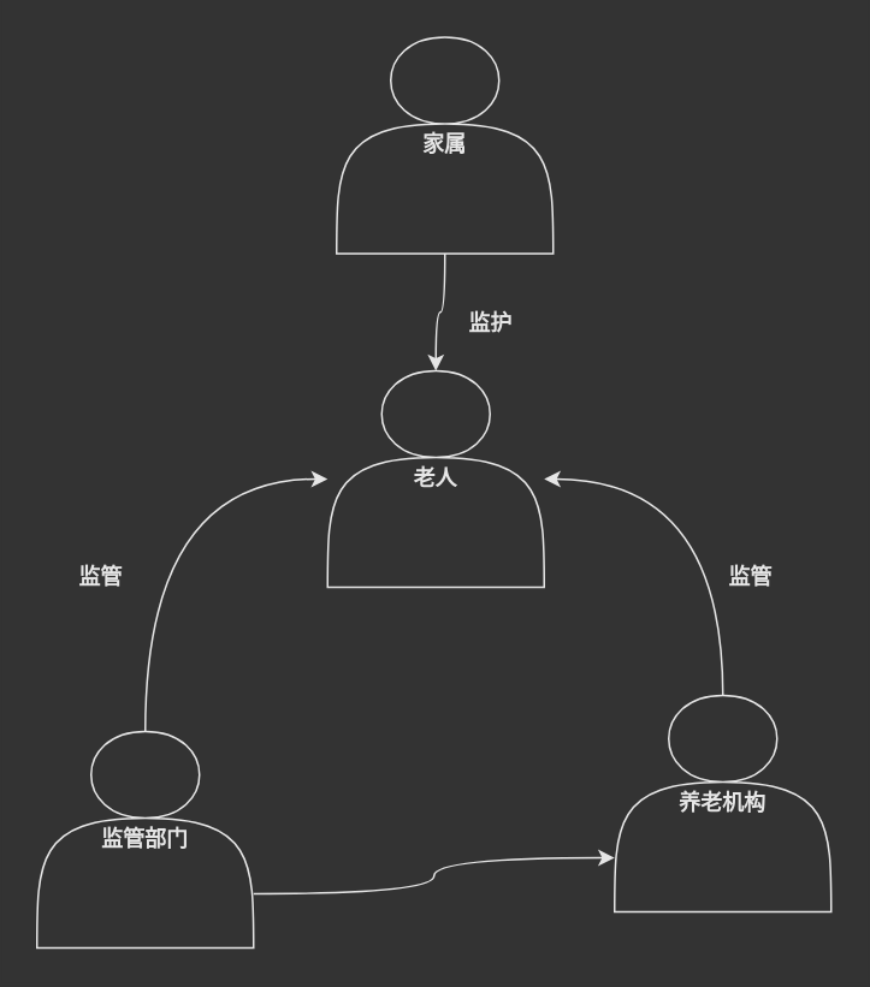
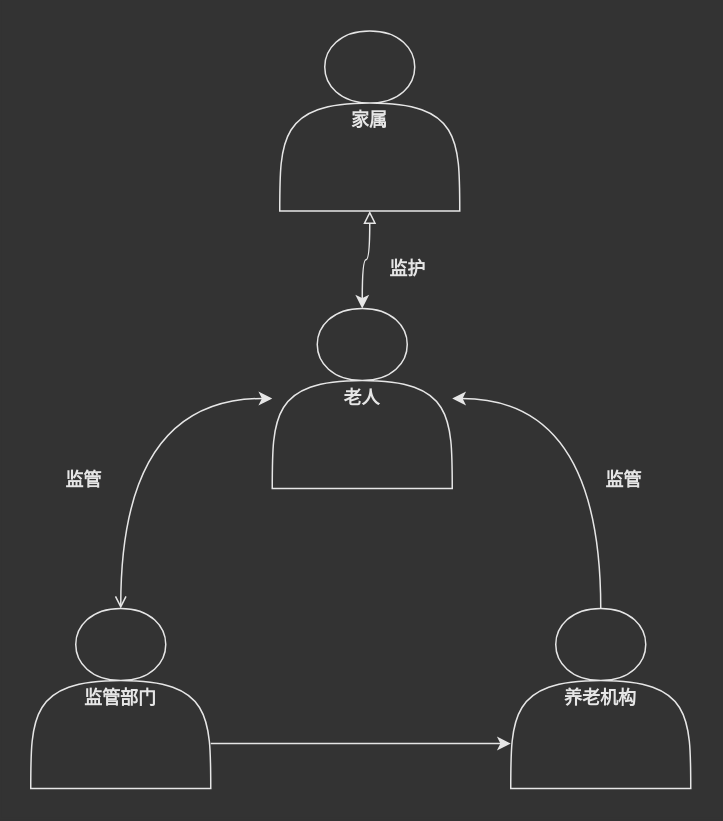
- <mxCell id="4" value="" style="edgeStyle=orthogonalEdgeStyle;curved=1;rounded=0;orthogonalLoop=1;jettySize=auto;html=1;strokeColor=#E6E6E6;startArrow=classic;startFill=1;endArrow=none;endFill=0;" parent="1" source="5" target="9" edge="1"><mxGeometry relative="1" as="geometry" /></mxCell>
+ <mxCell id="4" value="" style="edgeStyle=orthogonalEdgeStyle;curved=1;rounded=0;orthogonalLoop=1;jettySize=auto;html=1;strokeColor=#E6E6E6;startArrow=classic;startFill=1;endArrow=block;endFill=0;" parent="1" source="5" target="9" edge="1"><mxGeometry relative="1" as="geometry" /></mxCell>
- <mxCell id="3" value="" style="edgeStyle=orthogonalEdgeStyle;rounded=0;orthogonalLoop=1;jettySize=auto;html=1;fontColor=#E6E6E6;strokeColor=#E6E6E6;curved=1;startArrow=classic;startFill=1;endArrow=none;endFill=0;" parent="1" source="5" target="8" edge="1"><mxGeometry relative="1" as="geometry" /></mxCell>
+ <mxCell id="3" value="" style="edgeStyle=orthogonalEdgeStyle;rounded=0;orthogonalLoop=1;jettySize=auto;html=1;fontColor=#E6E6E6;strokeColor=#E6E6E6;curved=1;startArrow=classic;startFill=1;endArrow=open;endFill=0;" parent="1" source="5" target="8" edge="1"><mxGeometry relative="1" as="geometry" /></mxCell>
- <mxCell id="6" value="&lt;font color=&quot;#e6e6e6&quot;&gt;&lt;b&gt;养老机构&lt;/b&gt;&lt;/font&gt;" style="shape=actor;whiteSpace=wrap;html=1;fillColor=none;strokeColor=#E6E6E6;" parent="1" vertex="1"><mxGeometry x="340" y="385" width="120" height="120" as="geometry" /></mxCell>
+ <mxCell id="6" value="&lt;font color=&quot;#e6e6e6&quot;&gt;&lt;b&gt;养老机构&lt;/b&gt;&lt;/font&gt;" style="shape=actor;whiteSpace=wrap;html=1;fillColor=none;strokeColor=#E6E6E6;" parent="1" vertex="1"><mxGeometry x="340" y="405" width="120" height="120" as="geometry" /></mxCell>
